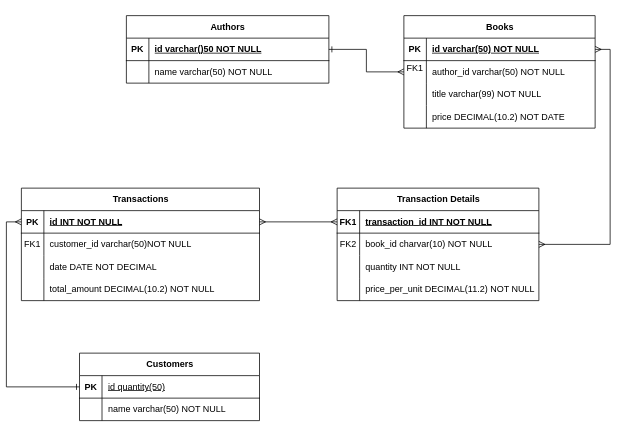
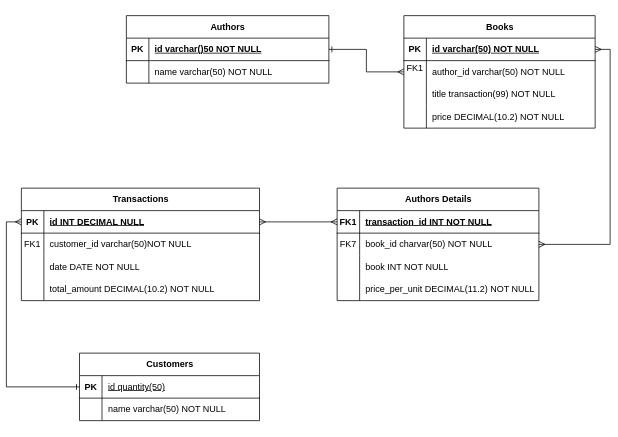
- <mxCell id="11" value="title varchar(99) NOT NULL" style="shape=partialRectangle;connectable=0;fillColor=none;top=0;left=0;bottom=0;right=0;align=left;spacingLeft=6;overflow=hidden;whiteSpace=wrap;html=1;" vertex="1" parent="9"><mxGeometry x="30" width="225" height="30" as="geometry"><mxRectangle width="225" height="30" as="alternateBounds" /></mxGeometry></mxCell>
+ <mxCell id="11" value="title transaction(99) NOT NULL" style="shape=partialRectangle;connectable=0;fillColor=none;top=0;left=0;bottom=0;right=0;align=left;spacingLeft=6;overflow=hidden;whiteSpace=wrap;html=1;" vertex="1" parent="9"><mxGeometry x="30" width="225" height="30" as="geometry"><mxRectangle width="225" height="30" as="alternateBounds" /></mxGeometry></mxCell>
- <mxCell id="14" value="price DECIMAL(10.2) NOT DATE" style="shape=partialRectangle;connectable=0;fillColor=none;top=0;left=0;bottom=0;right=0;align=left;spacingLeft=6;overflow=hidden;whiteSpace=wrap;html=1;" vertex="1" parent="12"><mxGeometry x="30" width="225" height="30" as="geometry"><mxRectangle width="225" height="30" as="alternateBounds" /></mxGeometry></mxCell>
+ <mxCell id="14" value="price DECIMAL(10.2) NOT NULL" style="shape=partialRectangle;connectable=0;fillColor=none;top=0;left=0;bottom=0;right=0;align=left;spacingLeft=6;overflow=hidden;whiteSpace=wrap;html=1;" vertex="1" parent="12"><mxGeometry x="30" width="225" height="30" as="geometry"><mxRectangle width="225" height="30" as="alternateBounds" /></mxGeometry></mxCell>
- <mxCell id="28" value="Transaction Details" style="shape=table;startSize=30;container=1;collapsible=1;childLayout=tableLayout;fixedRows=1;rowLines=0;fontStyle=1;align=center;resizeLast=1;html=1;" vertex="1" parent="1"><mxGeometry x="441" y="250" width="269" height="150" as="geometry" /></mxCell>
+ <mxCell id="28" value="Authors Details" style="shape=table;startSize=30;container=1;collapsible=1;childLayout=tableLayout;fixedRows=1;rowLines=0;fontStyle=1;align=center;resizeLast=1;html=1;" vertex="1" parent="1"><mxGeometry x="441" y="250" width="269" height="150" as="geometry" /></mxCell>
- <mxCell id="18" value="id INT NOT NULL" style="shape=partialRectangle;connectable=0;fillColor=none;top=0;left=0;bottom=0;right=0;align=left;spacingLeft=6;fontStyle=5;overflow=hidden;whiteSpace=wrap;html=1;" vertex="1" parent="16"><mxGeometry x="30" width="287.5" height="30" as="geometry"><mxRectangle width="287.5" height="30" as="alternateBounds" /></mxGeometry></mxCell>
+ <mxCell id="18" value="id INT DECIMAL NULL" style="shape=partialRectangle;connectable=0;fillColor=none;top=0;left=0;bottom=0;right=0;align=left;spacingLeft=6;fontStyle=5;overflow=hidden;whiteSpace=wrap;html=1;" vertex="1" parent="16"><mxGeometry x="30" width="287.5" height="30" as="geometry"><mxRectangle width="287.5" height="30" as="alternateBounds" /></mxGeometry></mxCell>
- <mxCell id="33" value="FK2" style="shape=partialRectangle;connectable=0;fillColor=none;top=0;left=0;bottom=0;right=0;editable=1;overflow=hidden;whiteSpace=wrap;html=1;" vertex="1" parent="32"><mxGeometry width="30" height="30" as="geometry"><mxRectangle width="30" height="30" as="alternateBounds" /></mxGeometry></mxCell>
+ <mxCell id="33" value="FK7" style="shape=partialRectangle;connectable=0;fillColor=none;top=0;left=0;bottom=0;right=0;editable=1;overflow=hidden;whiteSpace=wrap;html=1;" vertex="1" parent="32"><mxGeometry width="30" height="30" as="geometry"><mxRectangle width="30" height="30" as="alternateBounds" /></mxGeometry></mxCell>
- <mxCell id="34" value="book_id charvar(10) NOT NULL" style="shape=partialRectangle;connectable=0;fillColor=none;top=0;left=0;bottom=0;right=0;align=left;spacingLeft=6;overflow=hidden;whiteSpace=wrap;html=1;" vertex="1" parent="32"><mxGeometry x="30" width="239" height="30" as="geometry"><mxRectangle width="239" height="30" as="alternateBounds" /></mxGeometry></mxCell>
+ <mxCell id="34" value="book_id charvar(50) NOT NULL" style="shape=partialRectangle;connectable=0;fillColor=none;top=0;left=0;bottom=0;right=0;align=left;spacingLeft=6;overflow=hidden;whiteSpace=wrap;html=1;" vertex="1" parent="32"><mxGeometry x="30" width="239" height="30" as="geometry"><mxRectangle width="239" height="30" as="alternateBounds" /></mxGeometry></mxCell>
- <mxCell id="24" value="date DATE NOT DECIMAL" style="shape=partialRectangle;connectable=0;fillColor=none;top=0;left=0;bottom=0;right=0;align=left;spacingLeft=6;overflow=hidden;whiteSpace=wrap;html=1;" vertex="1" parent="22"><mxGeometry x="30" width="287.5" height="30" as="geometry"><mxRectangle width="287.5" height="30" as="alternateBounds" /></mxGeometry></mxCell>
+ <mxCell id="24" value="date DATE NOT NULL" style="shape=partialRectangle;connectable=0;fillColor=none;top=0;left=0;bottom=0;right=0;align=left;spacingLeft=6;overflow=hidden;whiteSpace=wrap;html=1;" vertex="1" parent="22"><mxGeometry x="30" width="287.5" height="30" as="geometry"><mxRectangle width="287.5" height="30" as="alternateBounds" /></mxGeometry></mxCell>
- <mxCell id="37" value="quantity INT NOT NULL" style="shape=partialRectangle;connectable=0;fillColor=none;top=0;left=0;bottom=0;right=0;align=left;spacingLeft=6;overflow=hidden;whiteSpace=wrap;html=1;" vertex="1" parent="35"><mxGeometry x="30" width="239" height="30" as="geometry"><mxRectangle width="239" height="30" as="alternateBounds" /></mxGeometry></mxCell>
+ <mxCell id="37" value="book INT NOT NULL" style="shape=partialRectangle;connectable=0;fillColor=none;top=0;left=0;bottom=0;right=0;align=left;spacingLeft=6;overflow=hidden;whiteSpace=wrap;html=1;" vertex="1" parent="35"><mxGeometry x="30" width="239" height="30" as="geometry"><mxRectangle width="239" height="30" as="alternateBounds" /></mxGeometry></mxCell>
